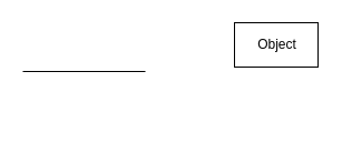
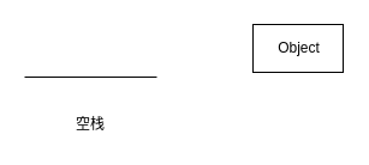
+ <mxCell id="3" value="空栈" style="text;strokeColor=none;fillColor=none;align=center;verticalAlign=top;spacingLeft=4;spacingRight=4;overflow=hidden;rotatable=0;points=[[0,0.5],[1,0.5]];portConstraint=eastwest;" vertex="1" parent="1"><mxGeometry x="25" y="90" width="100" height="26" as="geometry" /></mxCell>
